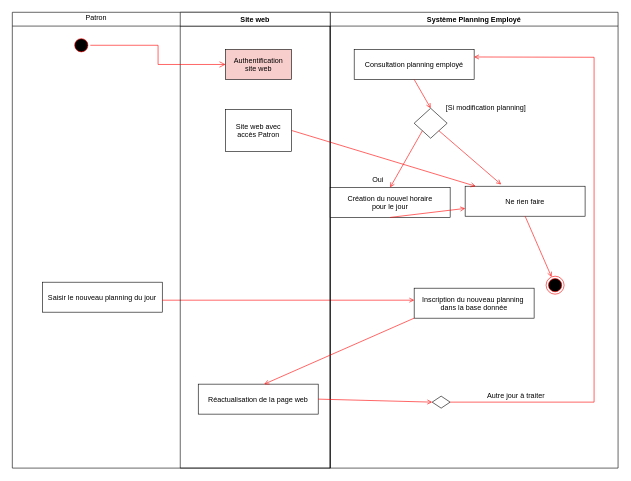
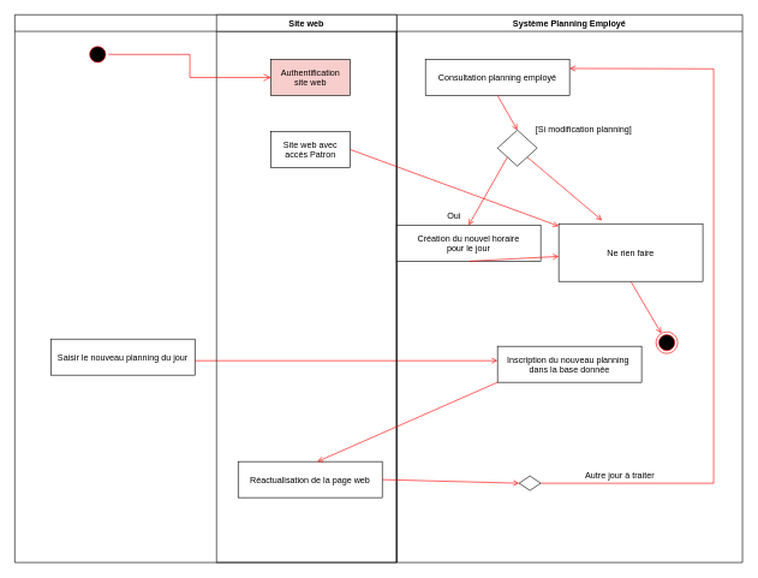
- <mxCell id="4" value="Patron" style="text;html=1;strokeColor=none;fillColor=none;align=center;verticalAlign=middle;whiteSpace=wrap;rounded=0;" vertex="1" parent="2"><mxGeometry x="100" width="80" height="20" as="geometry" /></mxCell>
- <mxCell id="27" value="Site web avec&#10;accès Patron" style="" vertex="1" parent="25"><mxGeometry x="75.5" y="162" width="110" height="70" as="geometry" /></mxCell>
+ <mxCell id="27" value="Site web avec&#10;accès Patron" style="" vertex="1" parent="25"><mxGeometry x="75.5" y="162" width="110" height="50" as="geometry" /></mxCell>
- <mxCell id="16" value="Ne rien faire" style="" vertex="1" parent="8"><mxGeometry x="225" y="290" width="200" height="50" as="geometry" /></mxCell>
+ <mxCell id="16" value="Ne rien faire" style="" vertex="1" parent="8"><mxGeometry x="225" y="290" width="200" height="80" as="geometry" /></mxCell>
